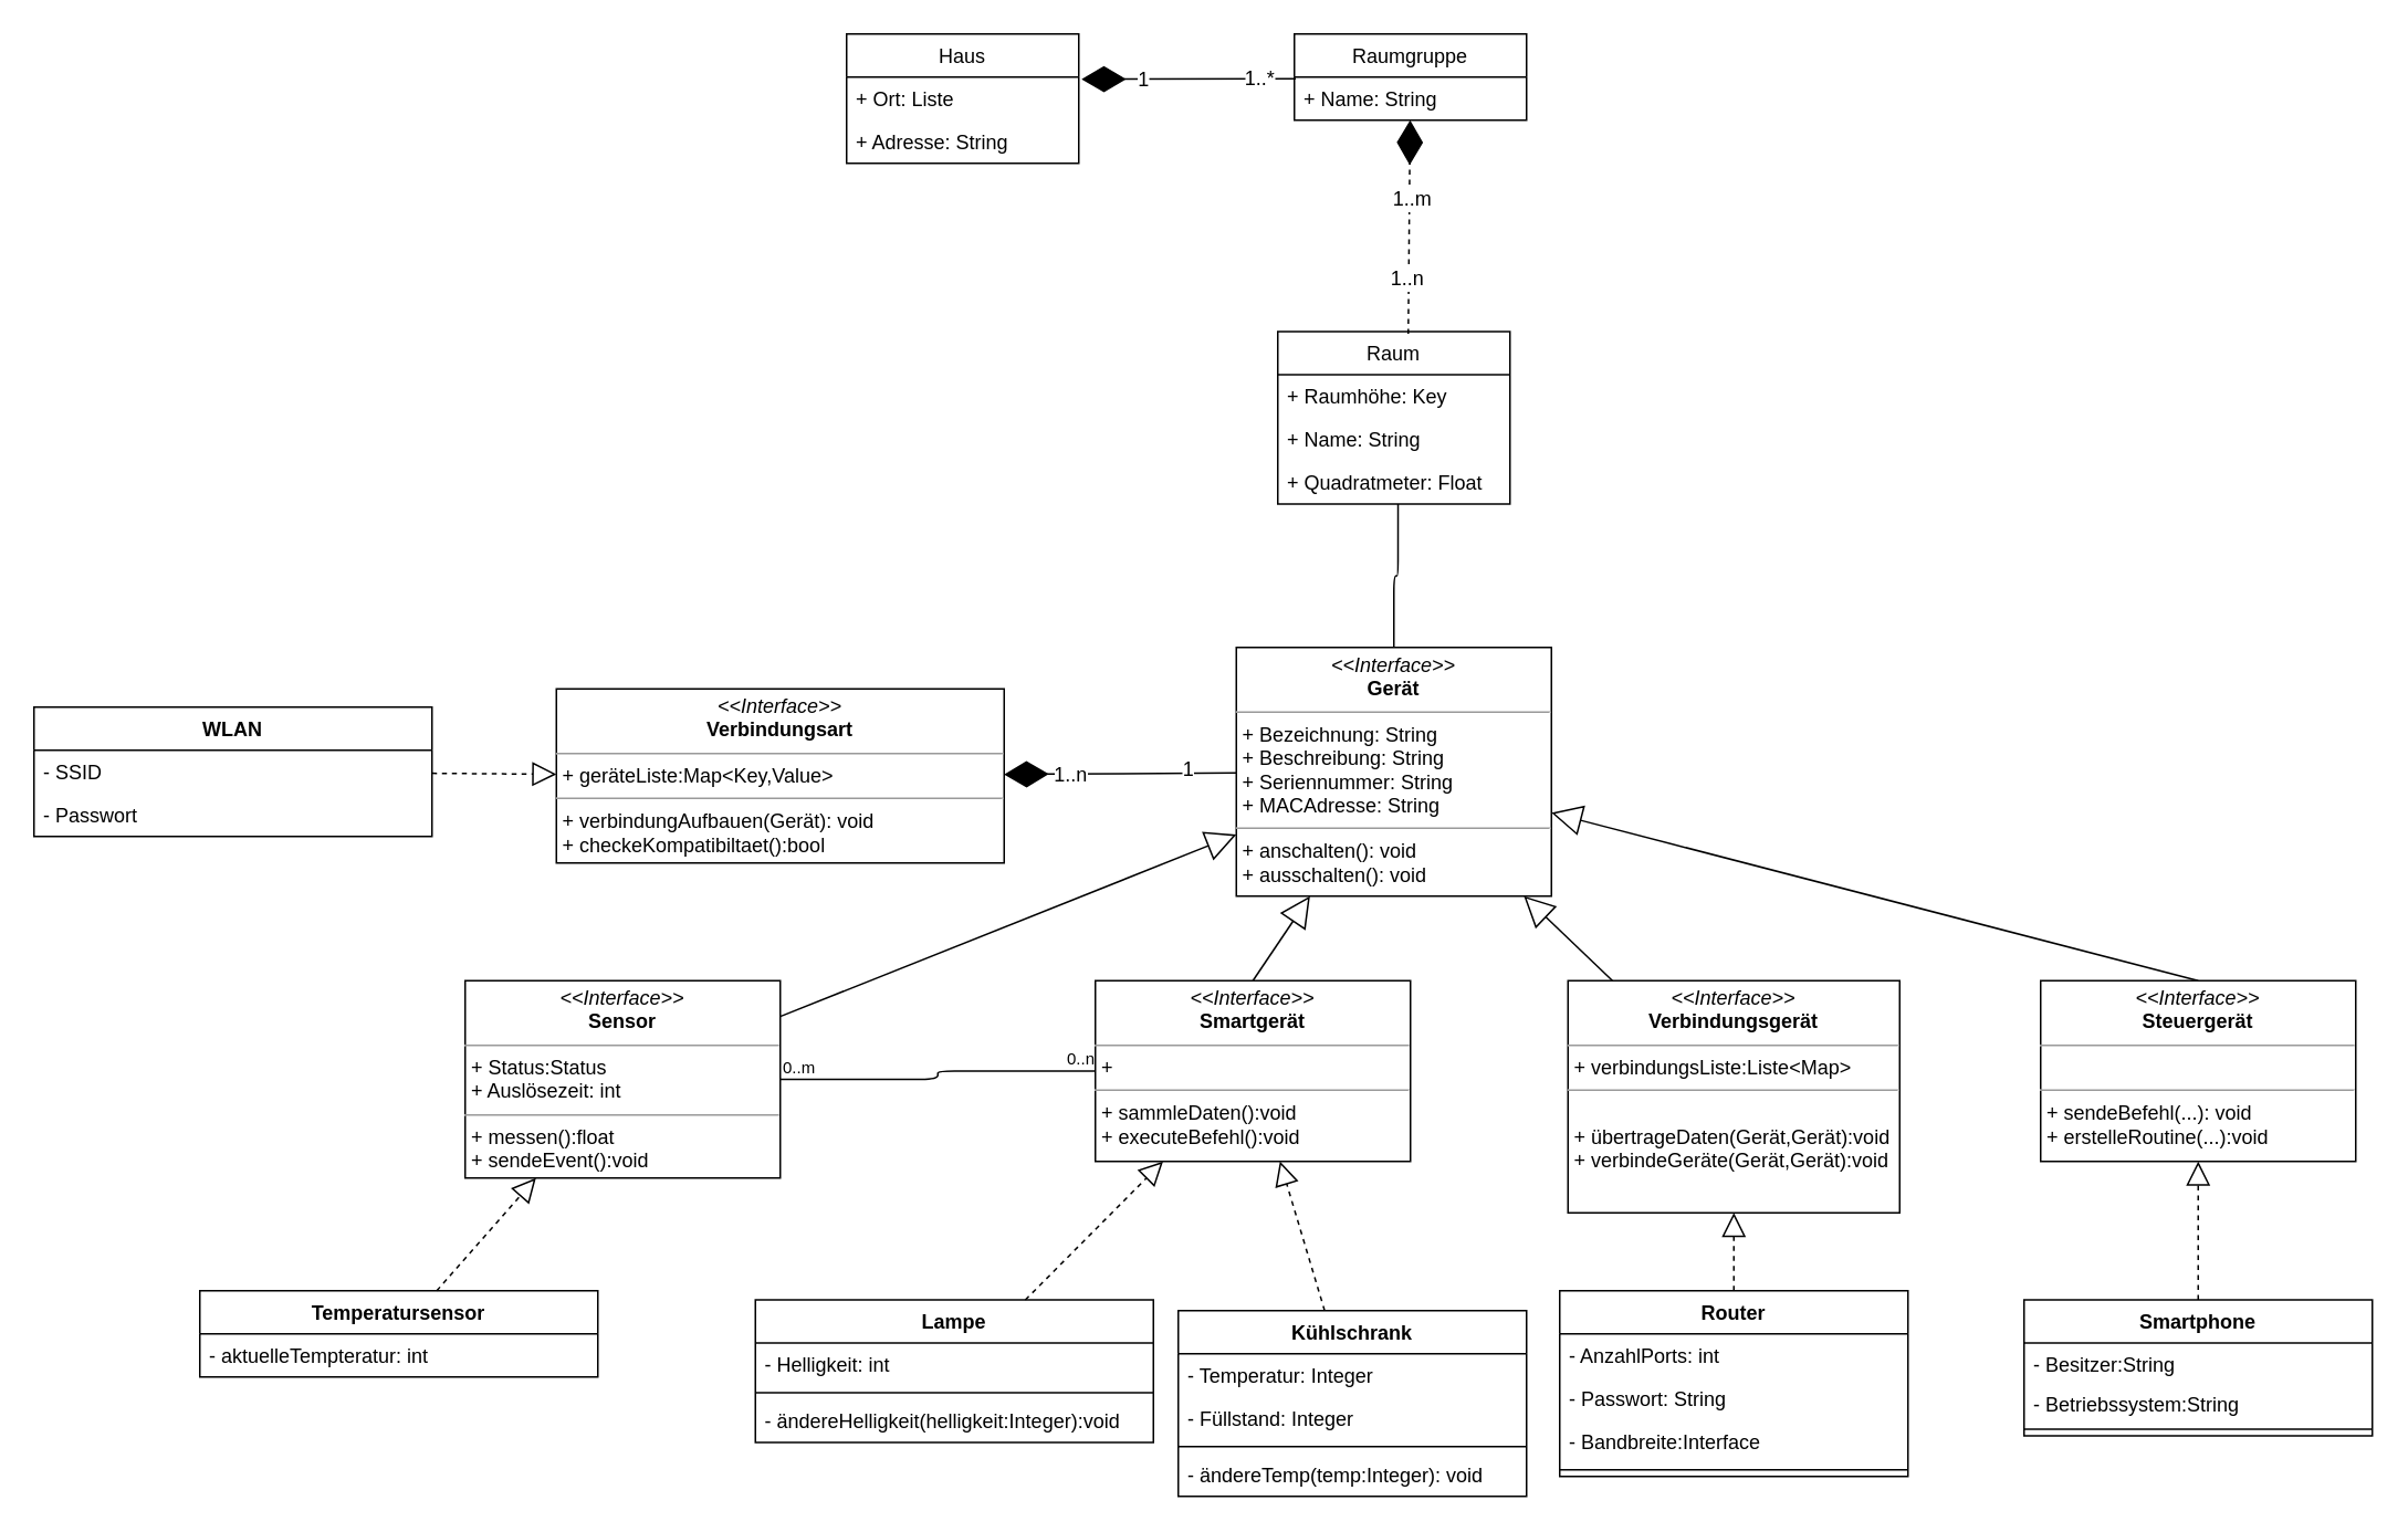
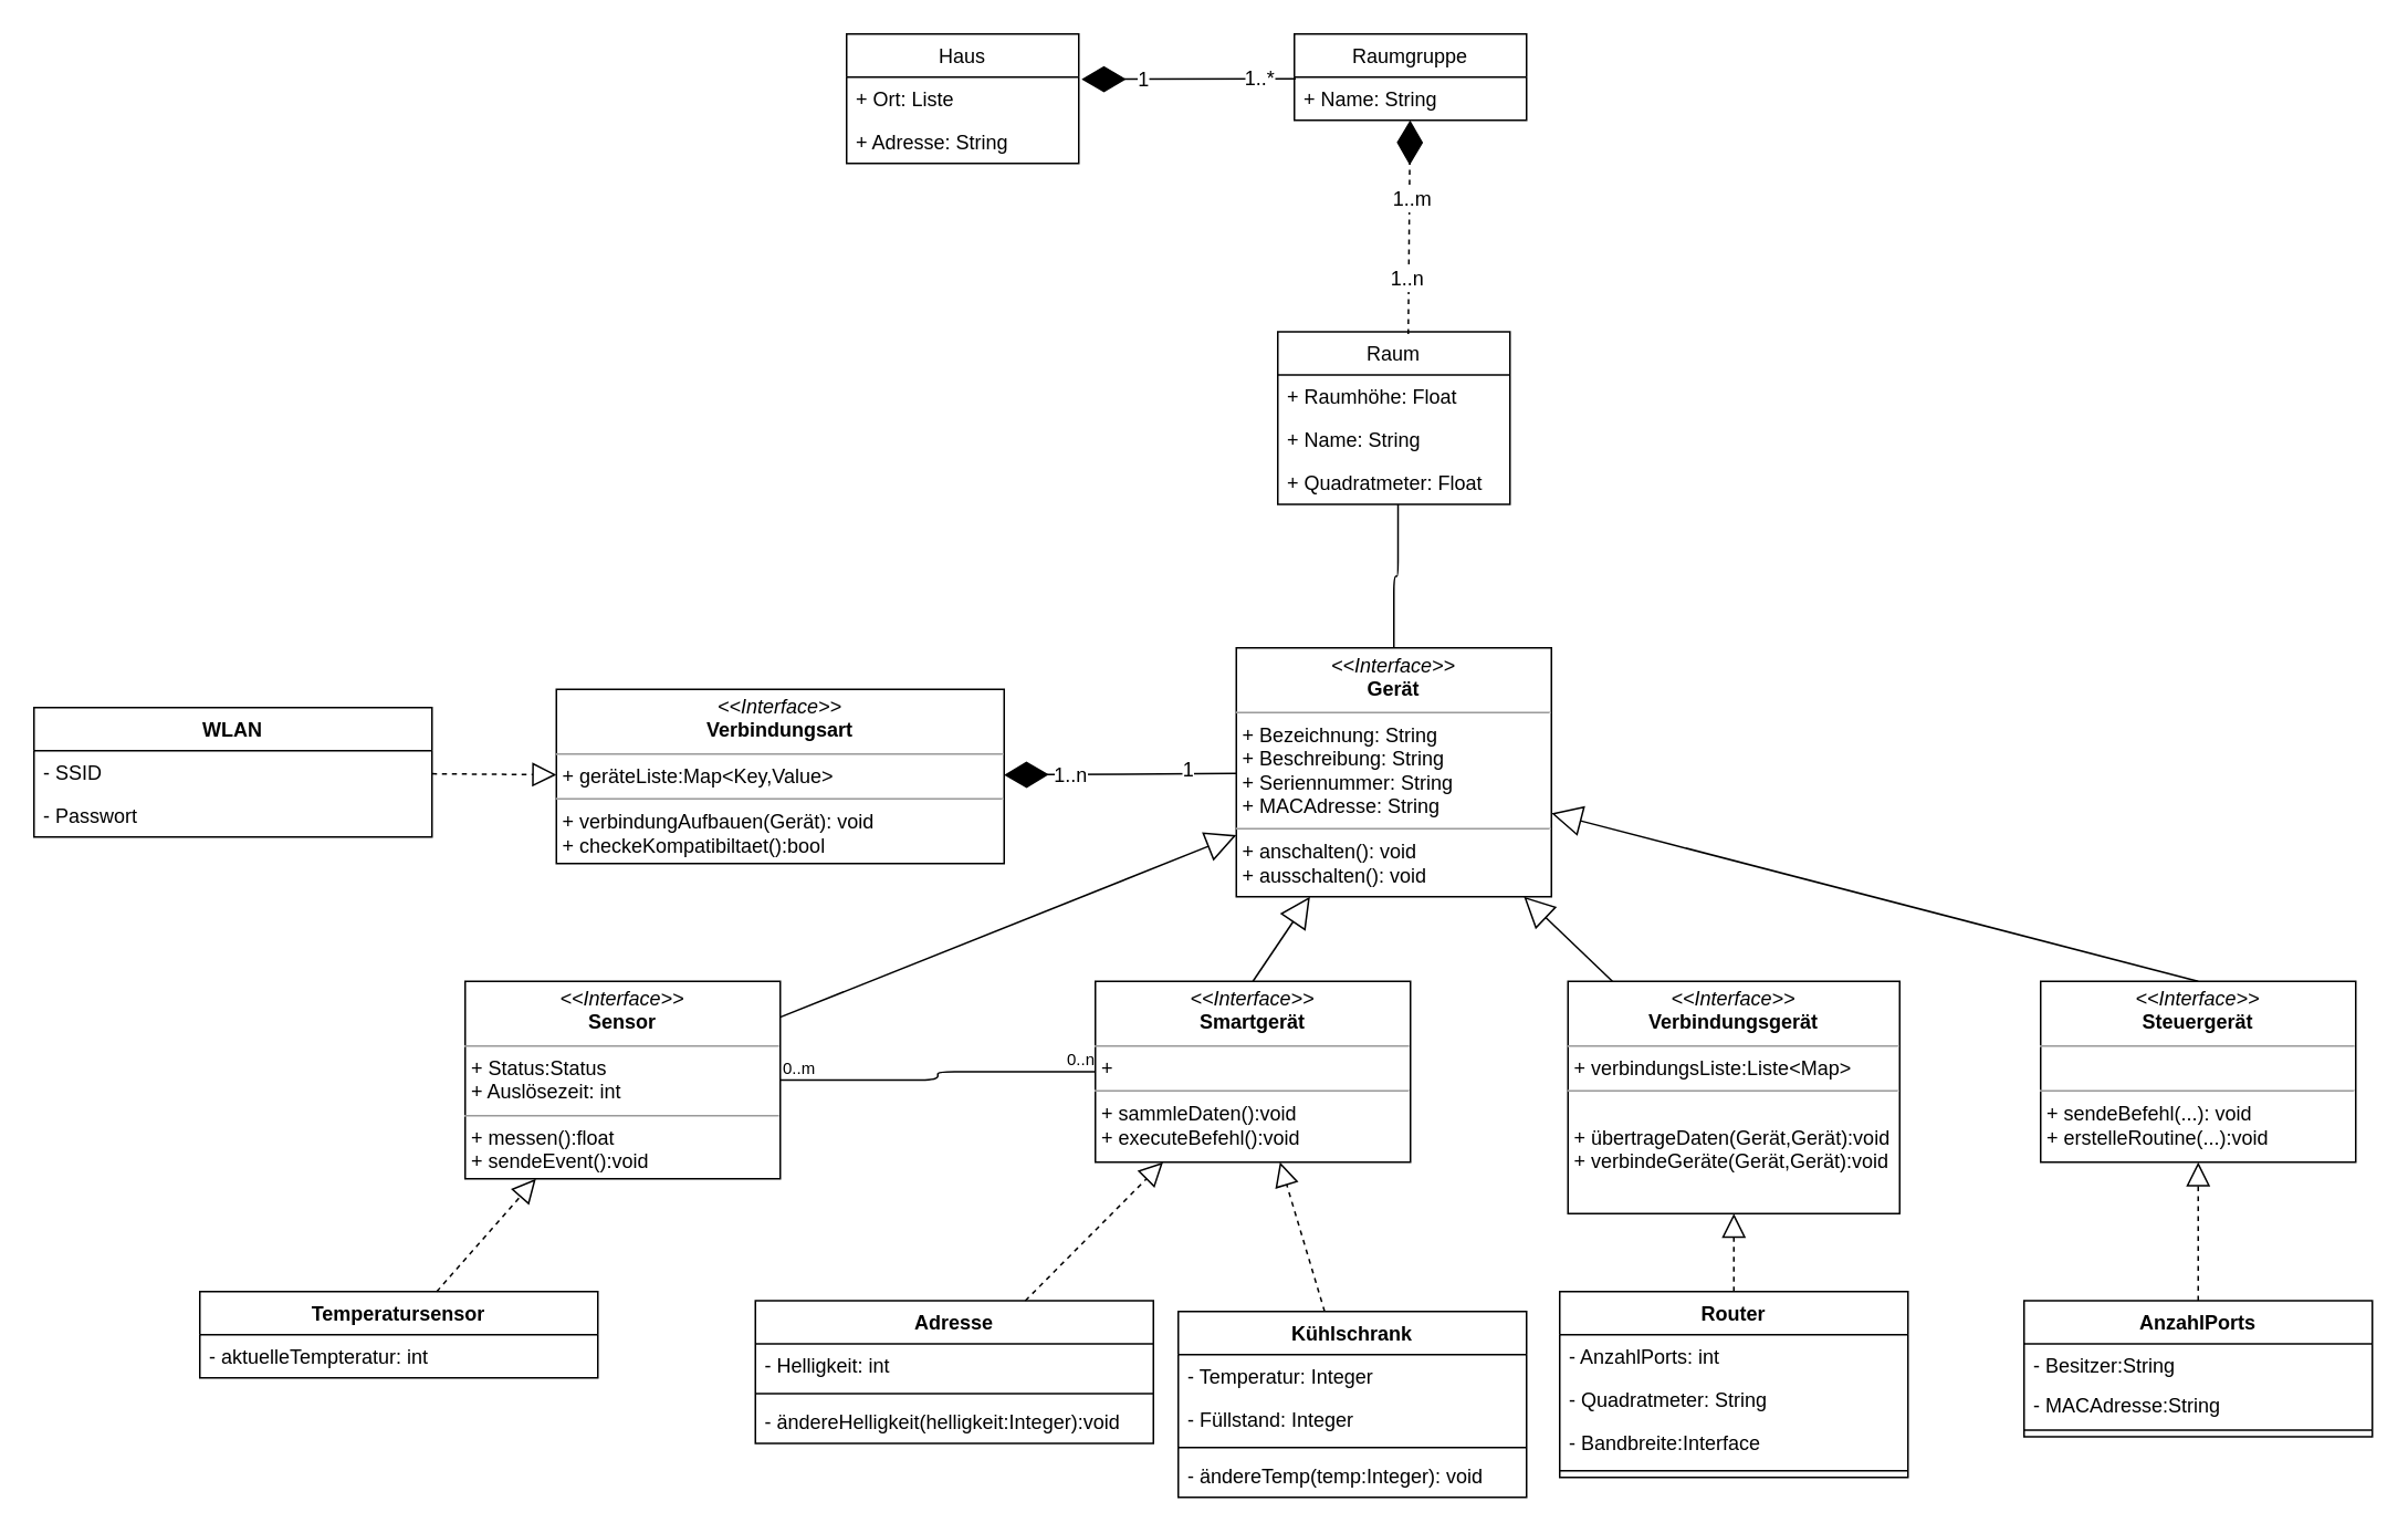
- <mxCell id="6" value="+ Raumhöhe: Key" style="text;strokeColor=none;fillColor=none;align=left;verticalAlign=top;spacingLeft=4;spacingRight=4;overflow=hidden;rotatable=0;points=[[0,0.5],[1,0.5]];portConstraint=eastwest;" parent="5" vertex="1"><mxGeometry y="26" width="140" height="26" as="geometry" /></mxCell>
+ <mxCell id="6" value="+ Raumhöhe: Float" style="text;strokeColor=none;fillColor=none;align=left;verticalAlign=top;spacingLeft=4;spacingRight=4;overflow=hidden;rotatable=0;points=[[0,0.5],[1,0.5]];portConstraint=eastwest;" parent="5" vertex="1"><mxGeometry y="26" width="140" height="26" as="geometry" /></mxCell>
- <mxCell id="22" value="Lampe" style="swimlane;fontStyle=1;align=center;verticalAlign=top;childLayout=stackLayout;horizontal=1;startSize=26;horizontalStack=0;resizeParent=1;resizeParentMax=0;resizeLast=0;collapsible=1;marginBottom=0;" parent="1" vertex="1"><mxGeometry x="455" y="783.5" width="240" height="86" as="geometry" /></mxCell>
+ <mxCell id="22" value="Adresse" style="swimlane;fontStyle=1;align=center;verticalAlign=top;childLayout=stackLayout;horizontal=1;startSize=26;horizontalStack=0;resizeParent=1;resizeParentMax=0;resizeLast=0;collapsible=1;marginBottom=0;" parent="1" vertex="1"><mxGeometry x="455" y="783.5" width="240" height="86" as="geometry" /></mxCell>
- <mxCell id="26" value="Smartphone" style="swimlane;fontStyle=1;align=center;verticalAlign=top;childLayout=stackLayout;horizontal=1;startSize=26;horizontalStack=0;resizeParent=1;resizeParentMax=0;resizeLast=0;collapsible=1;marginBottom=0;" parent="1" vertex="1"><mxGeometry x="1220" y="783.5" width="210" height="82" as="geometry" /></mxCell>
+ <mxCell id="26" value="AnzahlPorts" style="swimlane;fontStyle=1;align=center;verticalAlign=top;childLayout=stackLayout;horizontal=1;startSize=26;horizontalStack=0;resizeParent=1;resizeParentMax=0;resizeLast=0;collapsible=1;marginBottom=0;" parent="1" vertex="1"><mxGeometry x="1220" y="783.5" width="210" height="82" as="geometry" /></mxCell>
- <mxCell id="32" value="- Passwort: String" style="text;strokeColor=none;fillColor=none;align=left;verticalAlign=top;spacingLeft=4;spacingRight=4;overflow=hidden;rotatable=0;points=[[0,0.5],[1,0.5]];portConstraint=eastwest;" vertex="1" parent="30"><mxGeometry y="52" width="210" height="26" as="geometry" /></mxCell>
+ <mxCell id="32" value="- Quadratmeter: String" style="text;strokeColor=none;fillColor=none;align=left;verticalAlign=top;spacingLeft=4;spacingRight=4;overflow=hidden;rotatable=0;points=[[0,0.5],[1,0.5]];portConstraint=eastwest;" vertex="1" parent="30"><mxGeometry y="52" width="210" height="26" as="geometry" /></mxCell>
- <mxCell id="28" value="- Betriebssystem:String" style="text;strokeColor=none;fillColor=none;align=left;verticalAlign=top;spacingLeft=4;spacingRight=4;overflow=hidden;rotatable=0;points=[[0,0.5],[1,0.5]];portConstraint=eastwest;" vertex="1" parent="26"><mxGeometry y="50" width="210" height="24" as="geometry" /></mxCell>
+ <mxCell id="28" value="- MACAdresse:String" style="text;strokeColor=none;fillColor=none;align=left;verticalAlign=top;spacingLeft=4;spacingRight=4;overflow=hidden;rotatable=0;points=[[0,0.5],[1,0.5]];portConstraint=eastwest;" vertex="1" parent="26"><mxGeometry y="50" width="210" height="24" as="geometry" /></mxCell>
